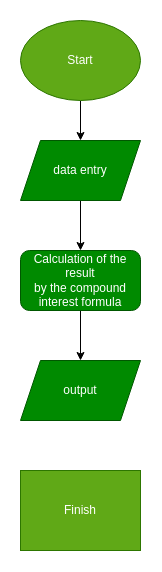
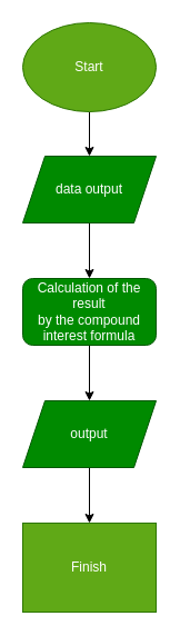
- <mxCell id="5" value="data entry" style="shape=parallelogram;perimeter=parallelogramPerimeter;whiteSpace=wrap;html=1;fixedSize=1;fillColor=#008a00;fontColor=#ffffff;strokeColor=#005700;" parent="1" vertex="1"><mxGeometry x="20" y="140" width="120" height="60" as="geometry" /></mxCell>
+ <mxCell id="5" value="data output" style="shape=parallelogram;perimeter=parallelogramPerimeter;whiteSpace=wrap;html=1;fixedSize=1;fillColor=#008a00;fontColor=#ffffff;strokeColor=#005700;" parent="1" vertex="1"><mxGeometry x="20" y="140" width="120" height="60" as="geometry" /></mxCell>
+ <mxCell id="8" value="" style="edgeStyle=orthogonalEdgeStyle;rounded=0;orthogonalLoop=1;jettySize=auto;html=1;" parent="1" source="9" target="10" edge="1"><mxGeometry relative="1" as="geometry" /></mxCell>
